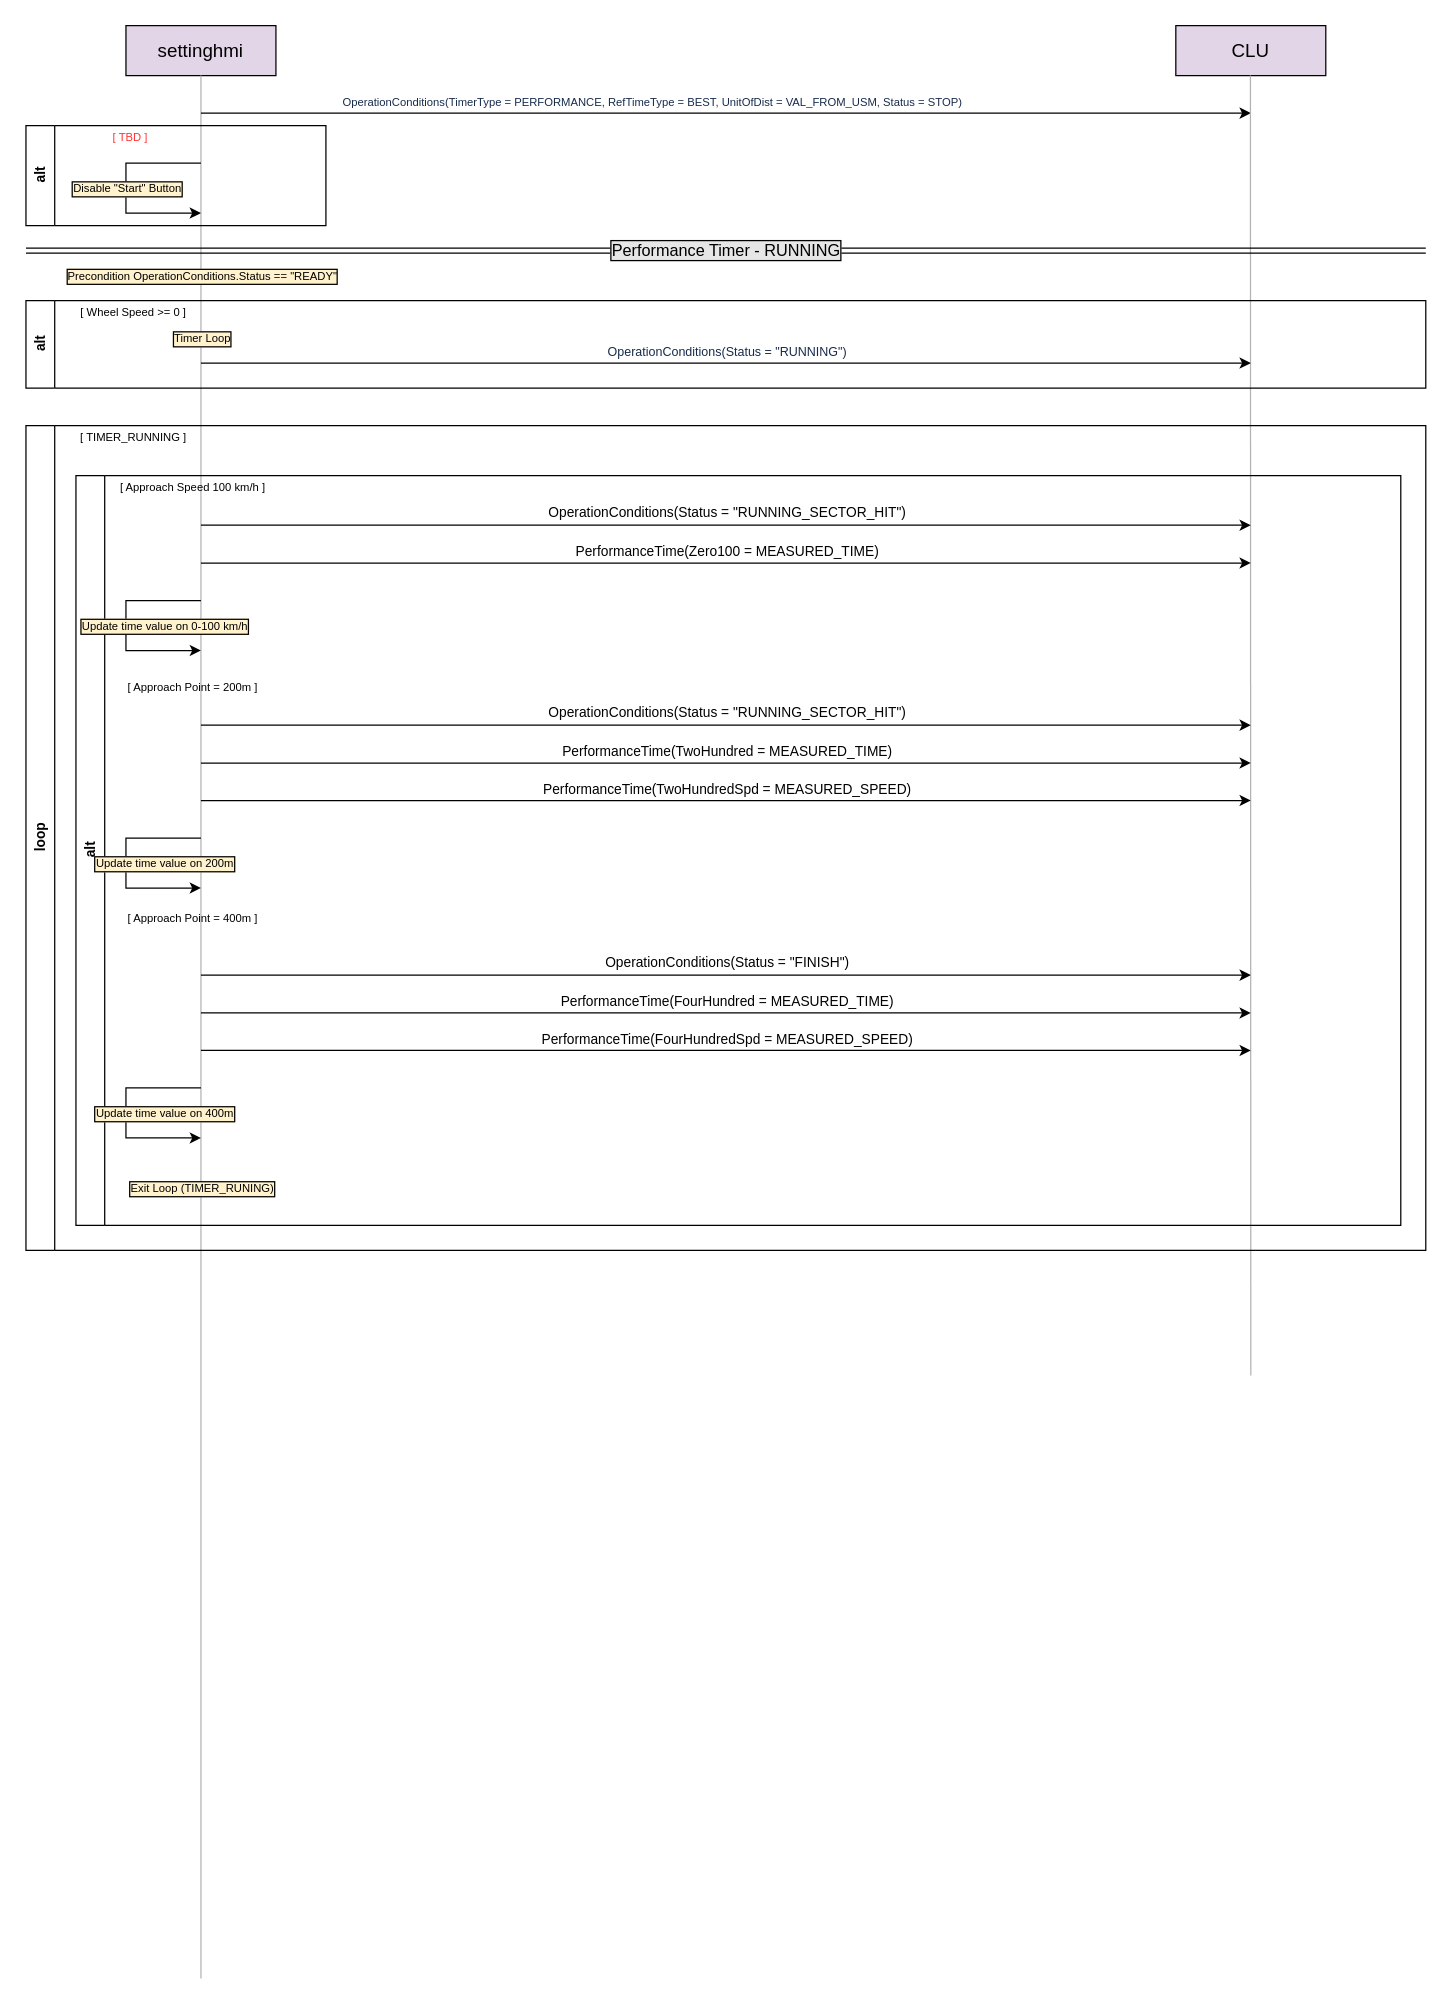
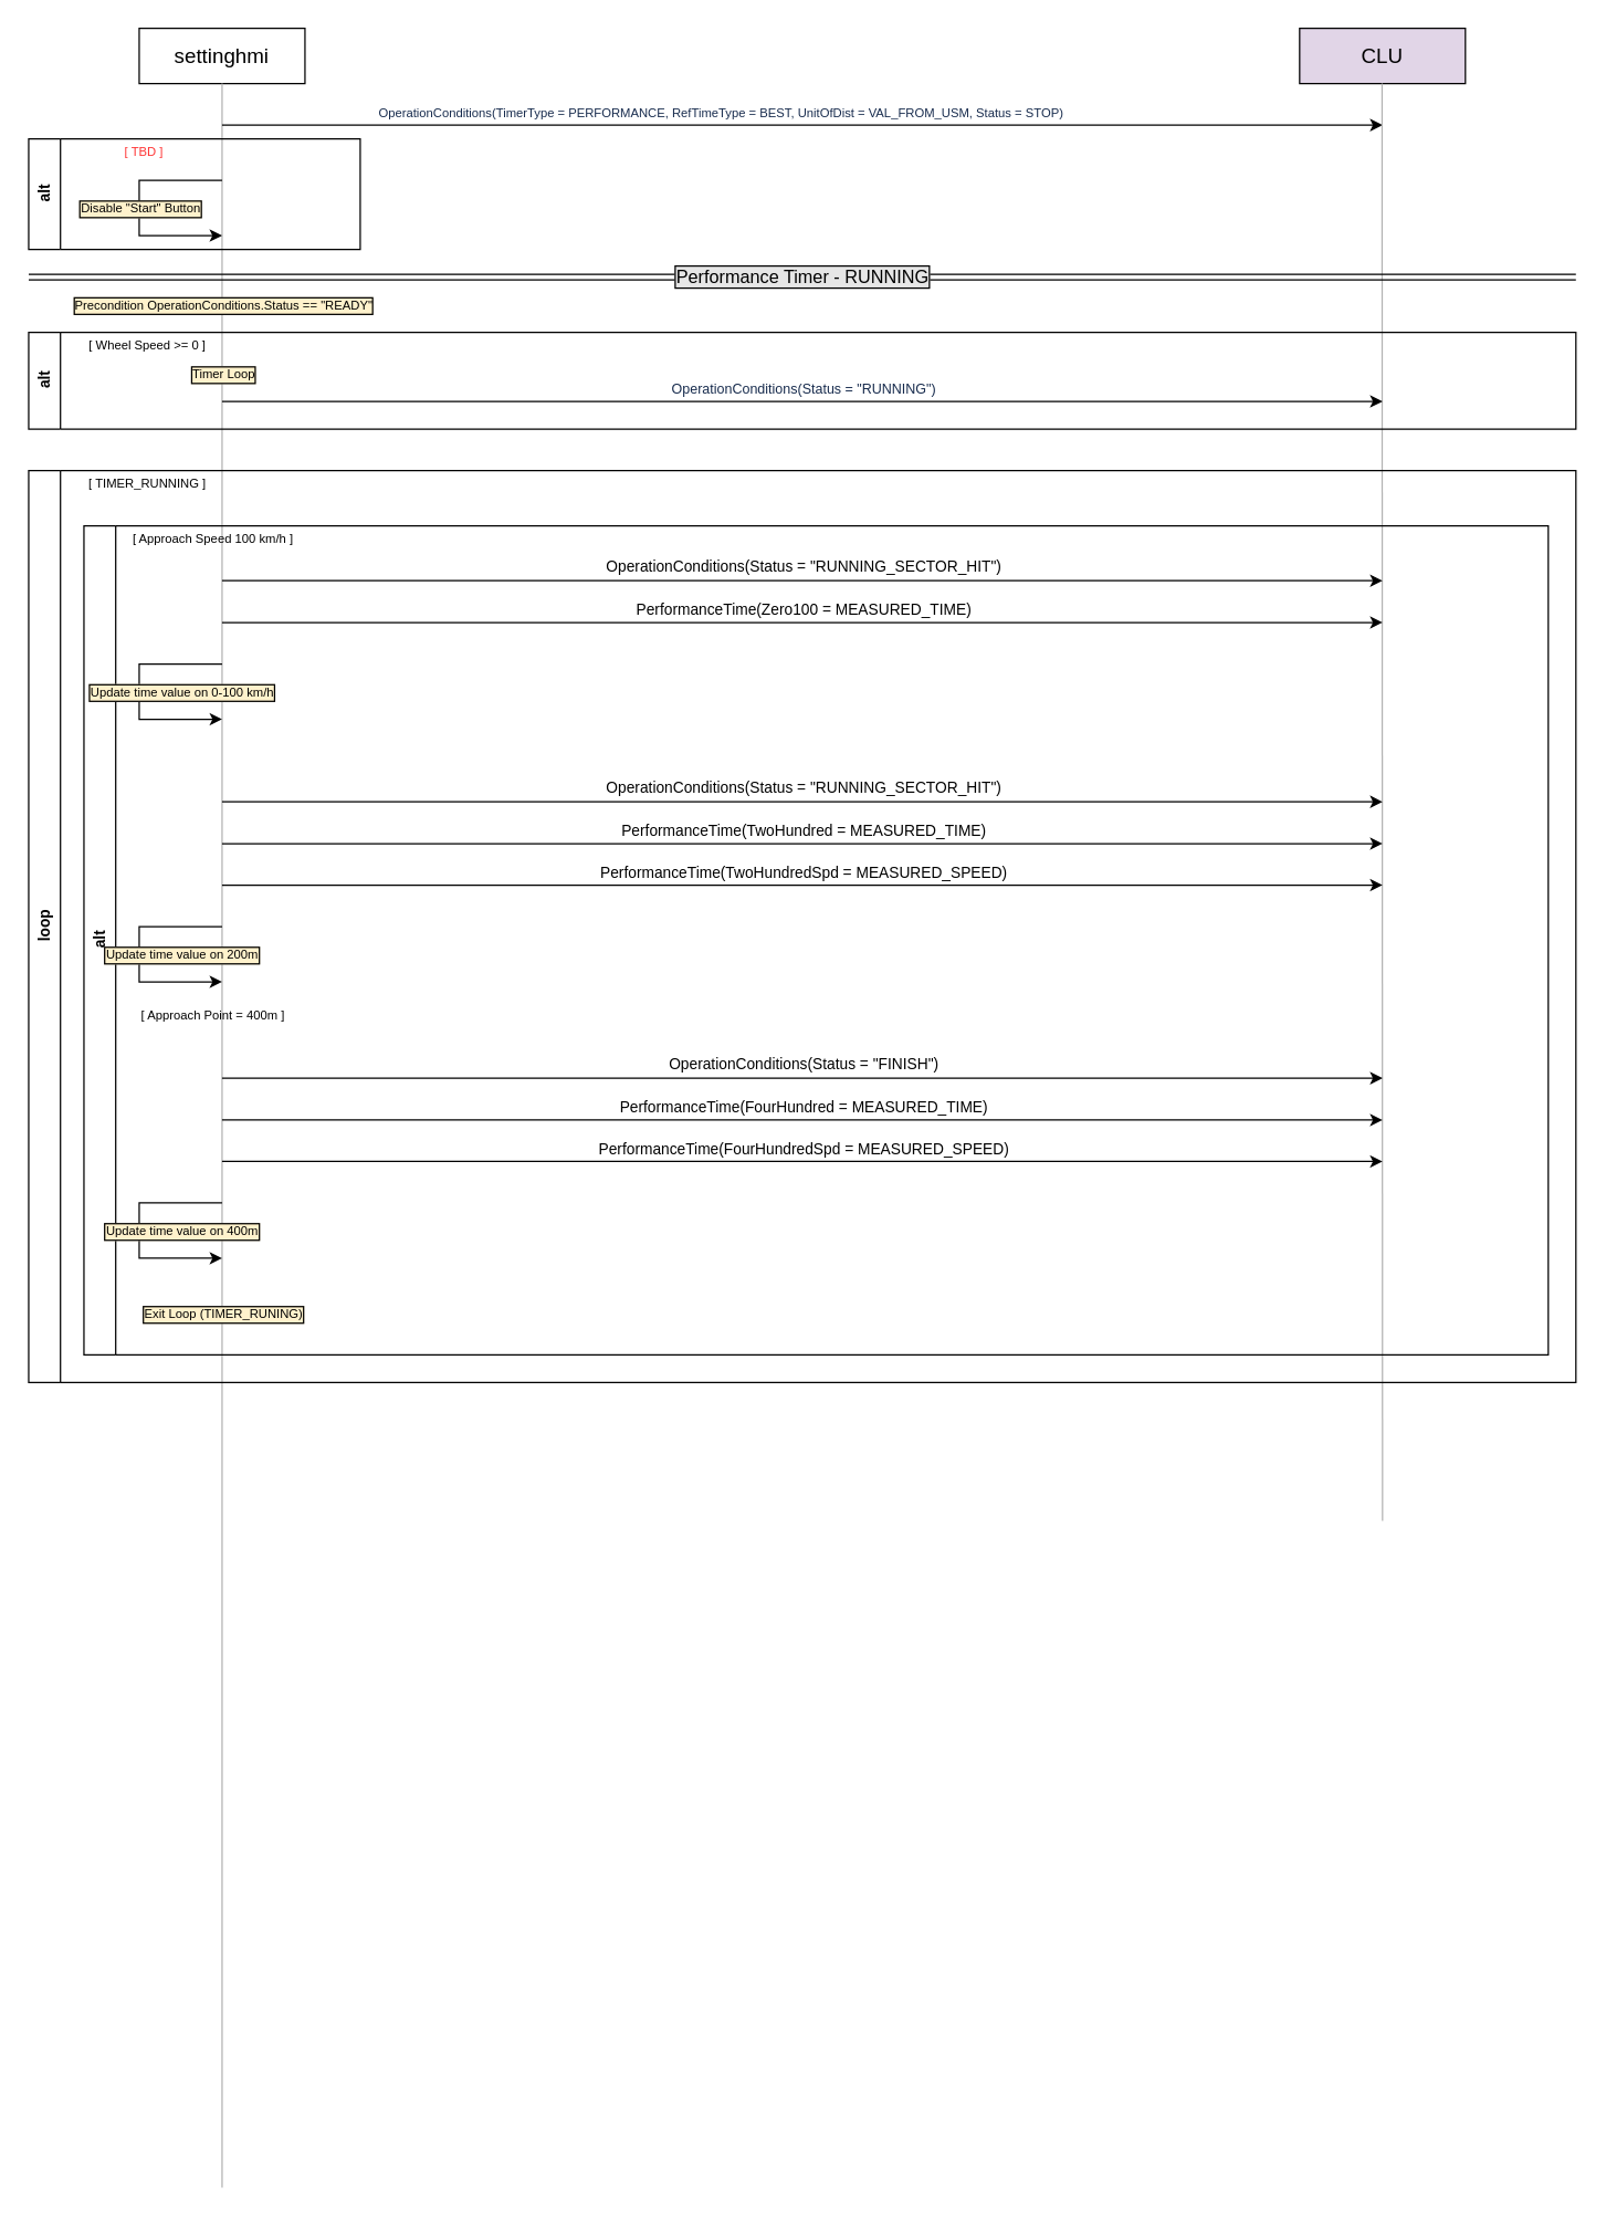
- <mxCell id="2" value="settinghmi" style="rounded=0;whiteSpace=wrap;html=1;fontSize=15;fillColor=#e1d5e7;" vertex="1" parent="1"><mxGeometry x="100" y="20" width="120" height="40" as="geometry" /></mxCell>
+ <mxCell id="2" value="settinghmi" style="rounded=0;whiteSpace=wrap;html=1;fontSize=15;" vertex="1" parent="1"><mxGeometry x="100" y="20" width="120" height="40" as="geometry" /></mxCell>
- <mxCell id="23" value="&lt;font color=&quot;#000000&quot;&gt;&amp;nbsp;[ Approach Point = 200m ]&lt;/font&gt;" style="text;html=1;align=center;verticalAlign=middle;whiteSpace=wrap;rounded=0;fontSize=9;fontColor=#FF3333;" vertex="1" parent="15"><mxGeometry x="25" y="160" width="135" height="20" as="geometry" /></mxCell>
